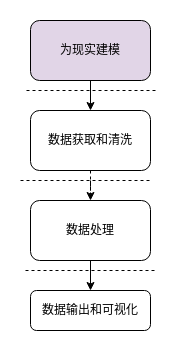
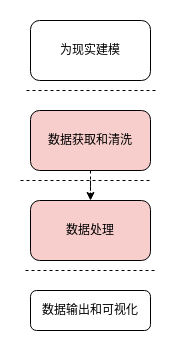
- <mxCell id="3" value="为现实建模" style="rounded=1;whiteSpace=wrap;html=1;fillColor=#e1d5e7;" vertex="1" parent="1"><mxGeometry x="30" y="20" width="120" height="60" as="geometry" /></mxCell>
+ <mxCell id="3" value="为现实建模" style="rounded=1;whiteSpace=wrap;html=1;" vertex="1" parent="1"><mxGeometry x="30" y="20" width="120" height="60" as="geometry" /></mxCell>
- <mxCell id="2" style="edgeStyle=orthogonalEdgeStyle;rounded=0;orthogonalLoop=1;jettySize=auto;html=1;exitX=0.5;exitY=1;exitDx=0;exitDy=0;entryX=0.5;entryY=0;entryDx=0;entryDy=0;" edge="1" parent="1" source="3" target="5"><mxGeometry relative="1" as="geometry" /></mxCell>
- <mxCell id="5" value="数据获取和清洗" style="rounded=1;whiteSpace=wrap;html=1;" vertex="1" parent="1"><mxGeometry x="30" y="110" width="120" height="60" as="geometry" /></mxCell>
+ <mxCell id="5" value="数据获取和清洗" style="rounded=1;whiteSpace=wrap;html=1;fillColor=#f8cecc;" vertex="1" parent="1"><mxGeometry x="30" y="110" width="120" height="60" as="geometry" /></mxCell>
- <mxCell id="7" value="数据处理" style="rounded=1;whiteSpace=wrap;html=1;" vertex="1" parent="1"><mxGeometry x="30" y="200" width="120" height="60" as="geometry" /></mxCell>
+ <mxCell id="7" value="数据处理" style="rounded=1;whiteSpace=wrap;html=1;fillColor=#f8cecc;" vertex="1" parent="1"><mxGeometry x="30" y="200" width="120" height="60" as="geometry" /></mxCell>
- <mxCell id="6" style="edgeStyle=orthogonalEdgeStyle;rounded=0;orthogonalLoop=1;jettySize=auto;html=1;exitX=0.5;exitY=1;exitDx=0;exitDy=0;entryX=0.5;entryY=0;entryDx=0;entryDy=0;" edge="1" parent="1" source="7" target="8"><mxGeometry relative="1" as="geometry" /></mxCell>
